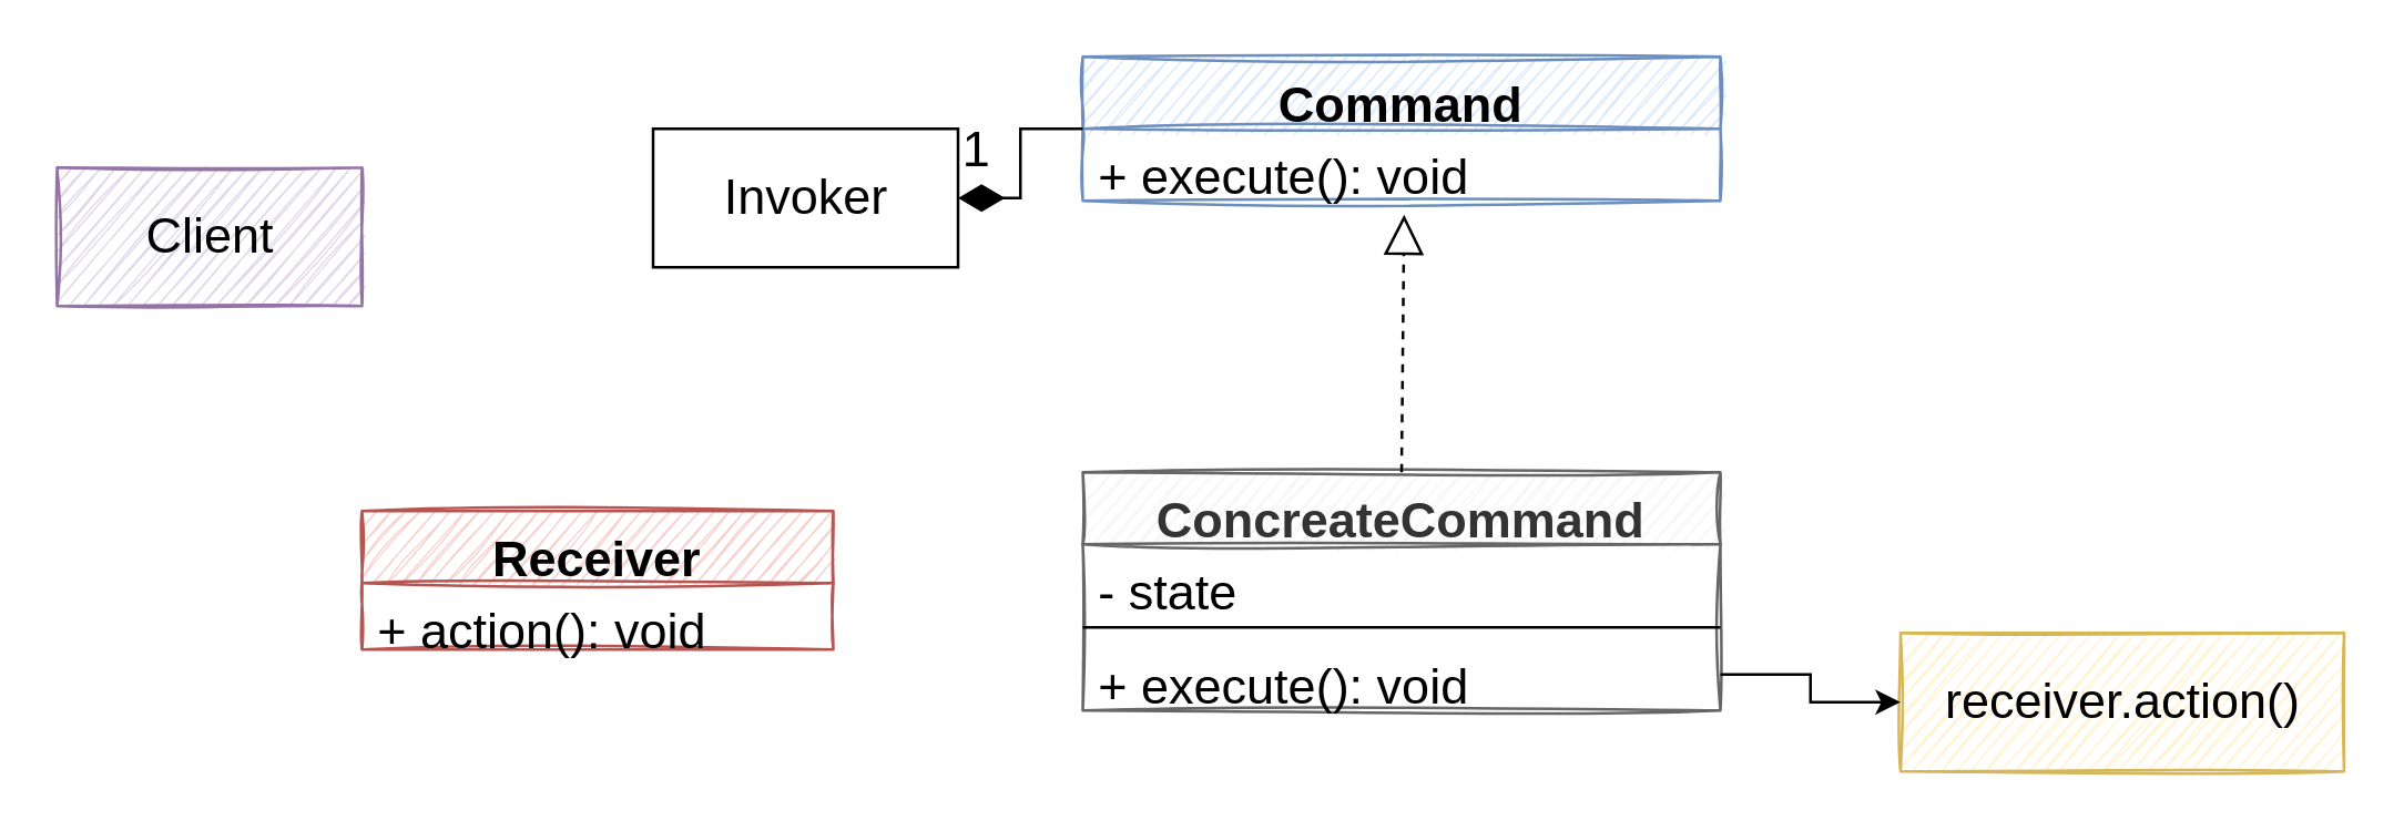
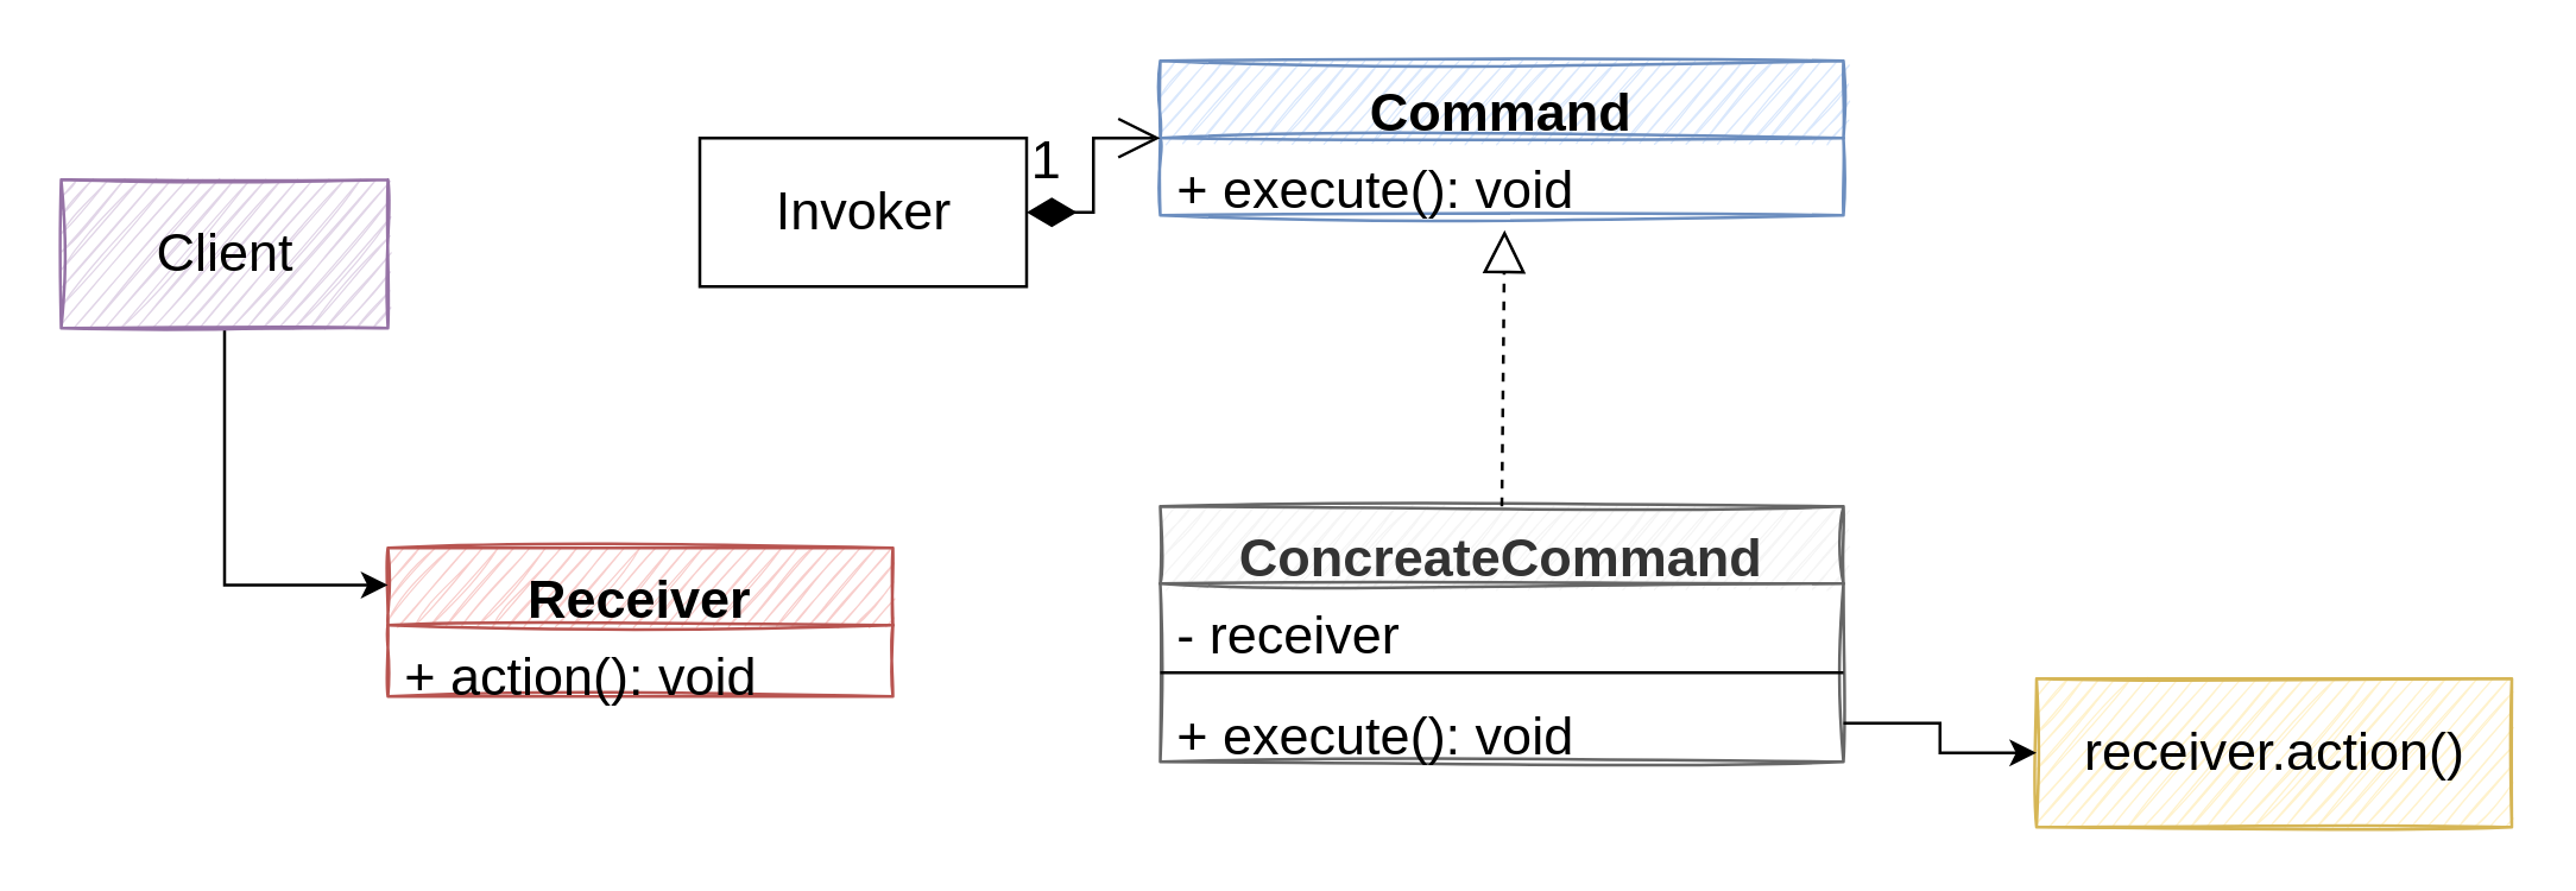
- <mxCell id="14" value="1" style="endArrow=none;html=1;endSize=12;startArrow=diamondThin;startSize=14;startFill=1;edgeStyle=orthogonalEdgeStyle;align=left;verticalAlign=bottom;rounded=0;fontSize=18;exitX=1;exitY=0.5;exitDx=0;exitDy=0;entryX=0;entryY=0.5;entryDx=0;entryDy=0;" edge="1" parent="1" source="12" target="2"><mxGeometry x="-1" y="3" relative="1" as="geometry"><mxPoint x="240" y="40" as="sourcePoint" /><mxPoint x="390" y="50" as="targetPoint" /></mxGeometry></mxCell>
+ <mxCell id="14" value="1" style="endArrow=open;html=1;endSize=12;startArrow=diamondThin;startSize=14;startFill=1;edgeStyle=orthogonalEdgeStyle;align=left;verticalAlign=bottom;rounded=0;fontSize=18;exitX=1;exitY=0.5;exitDx=0;exitDy=0;entryX=0;entryY=0.5;entryDx=0;entryDy=0;" edge="1" parent="1" source="12" target="2"><mxGeometry x="-1" y="3" relative="1" as="geometry"><mxPoint x="240" y="40" as="sourcePoint" /><mxPoint x="390" y="50" as="targetPoint" /></mxGeometry></mxCell>
+ <mxCell id="15" style="edgeStyle=orthogonalEdgeStyle;rounded=0;orthogonalLoop=1;jettySize=auto;html=1;exitX=0.5;exitY=1;exitDx=0;exitDy=0;entryX=0;entryY=0.25;entryDx=0;entryDy=0;fontSize=18;" edge="1" parent="1" source="16" target="4"><mxGeometry relative="1" as="geometry" /></mxCell>
- <mxCell id="7" value="- state" style="text;strokeColor=none;fillColor=none;align=left;verticalAlign=top;spacingLeft=4;spacingRight=4;overflow=hidden;rotatable=0;points=[[0,0.5],[1,0.5]];portConstraint=eastwest;fontSize=18;" vertex="1" parent="6"><mxGeometry y="26" width="230" height="26" as="geometry" /></mxCell>
+ <mxCell id="7" value="- receiver" style="text;strokeColor=none;fillColor=none;align=left;verticalAlign=top;spacingLeft=4;spacingRight=4;overflow=hidden;rotatable=0;points=[[0,0.5],[1,0.5]];portConstraint=eastwest;fontSize=18;" vertex="1" parent="6"><mxGeometry y="26" width="230" height="26" as="geometry" /></mxCell>
